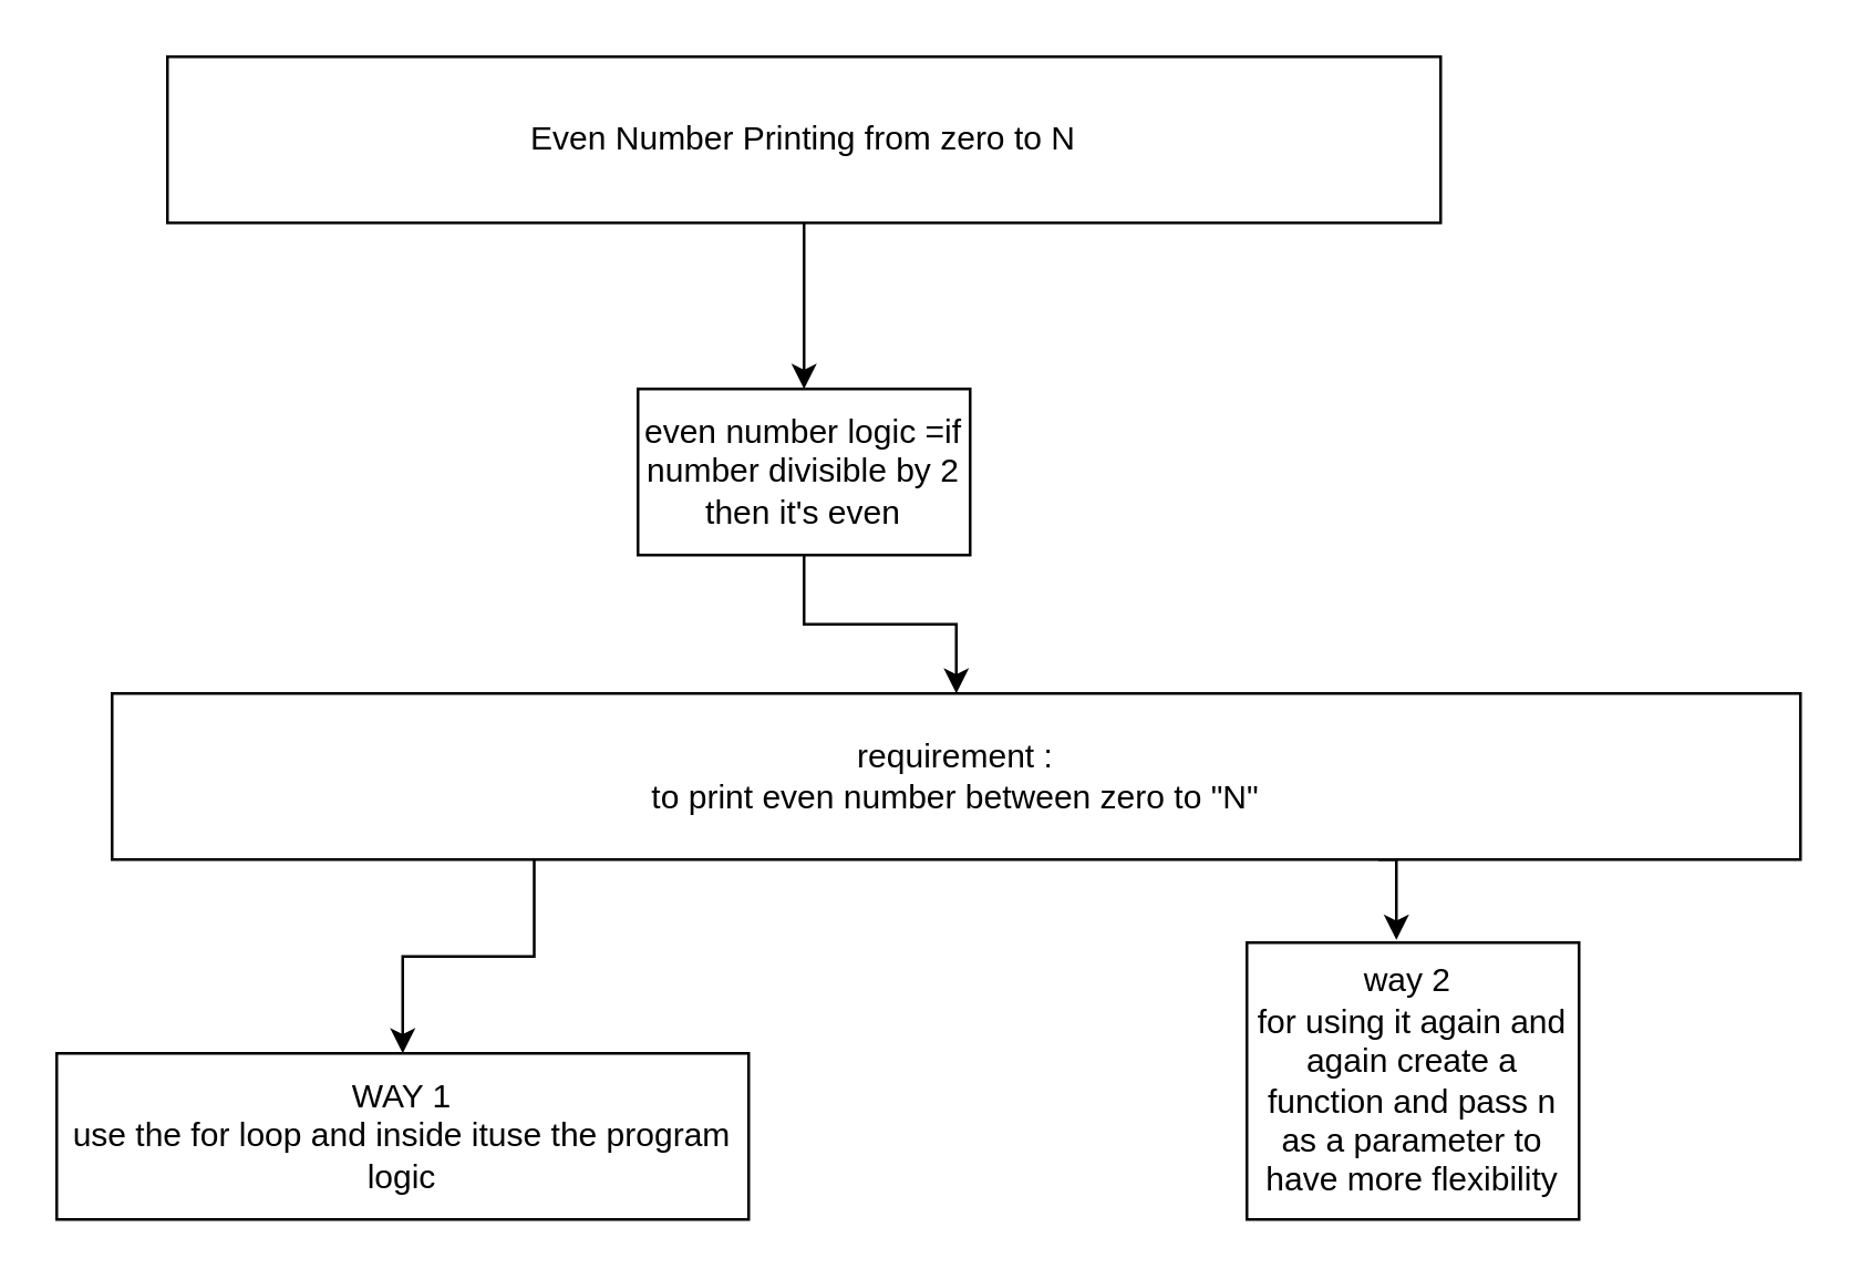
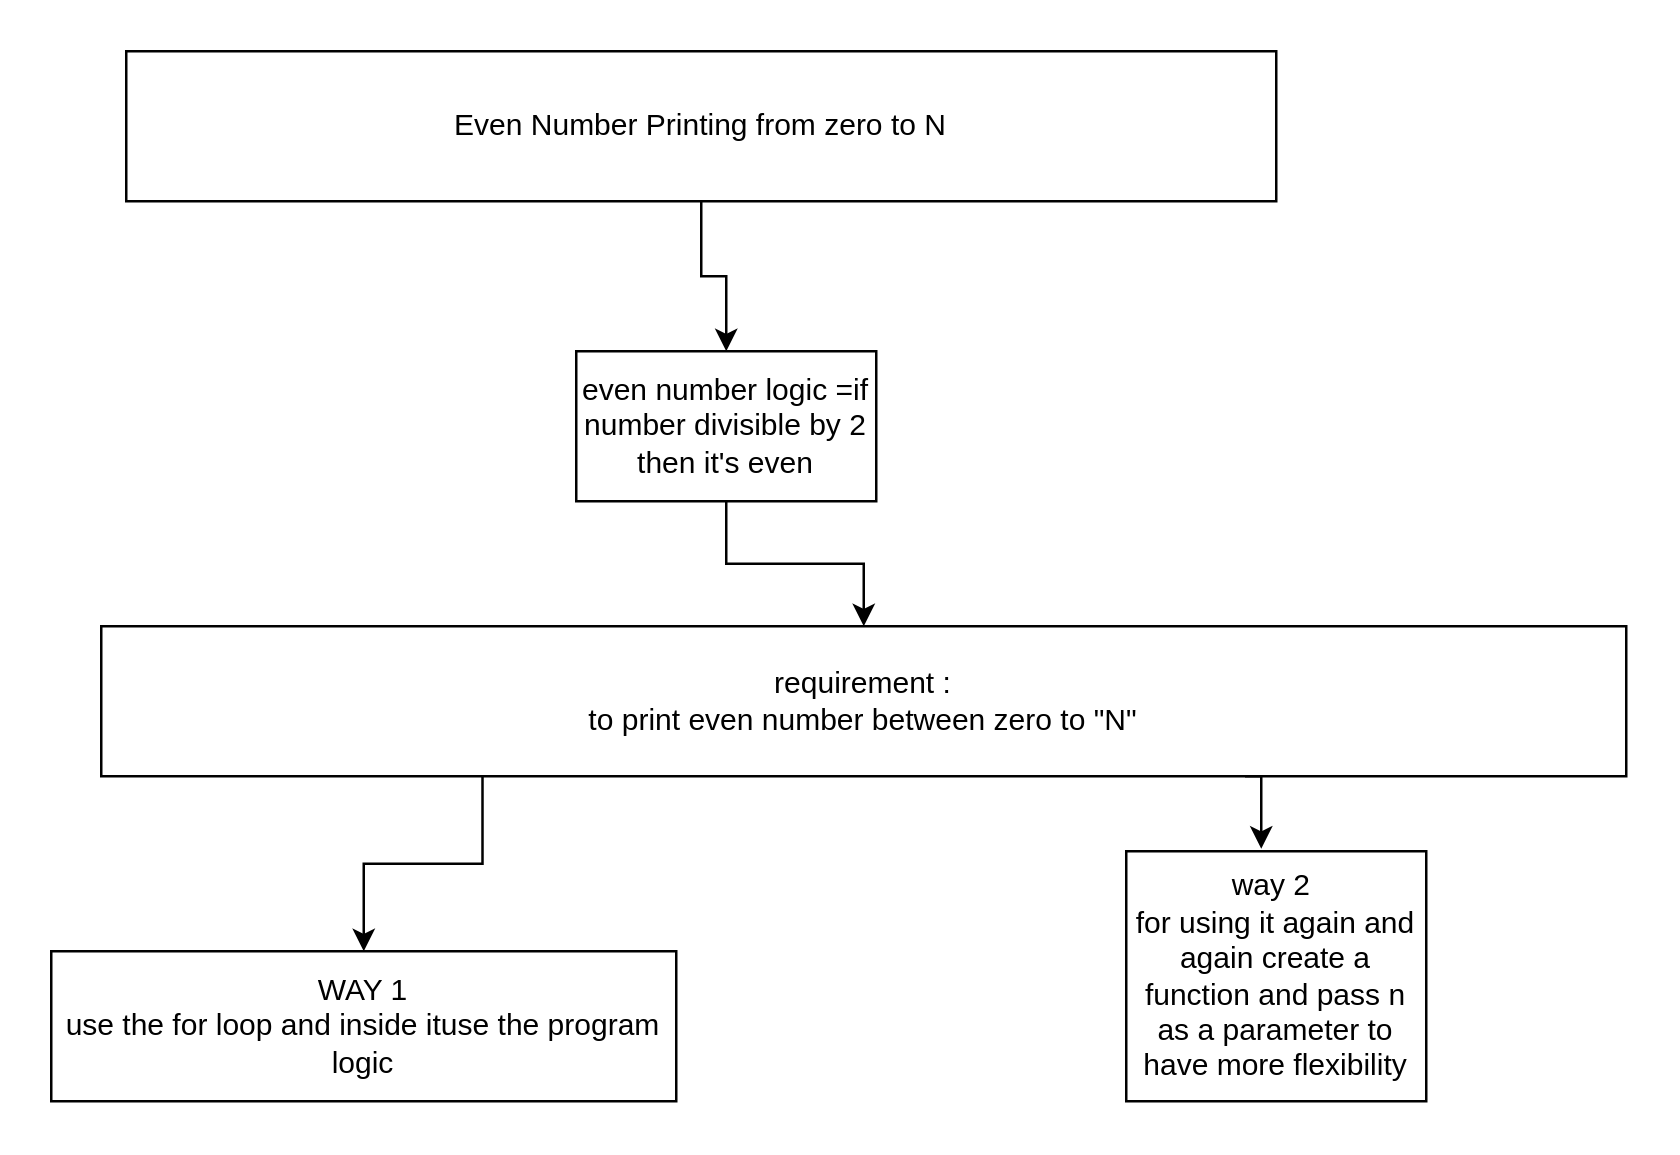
- <mxCell id="3" value="Even Number Printing from zero to N" style="rounded=0;whiteSpace=wrap;html=1;" vertex="1" parent="1"><mxGeometry x="60" y="20" width="460" height="60" as="geometry" /></mxCell>
+ <mxCell id="3" value="Even Number Printing from zero to N" style="rounded=0;whiteSpace=wrap;html=1;" vertex="1" parent="1"><mxGeometry x="50" y="20" width="460" height="60" as="geometry" /></mxCell>
